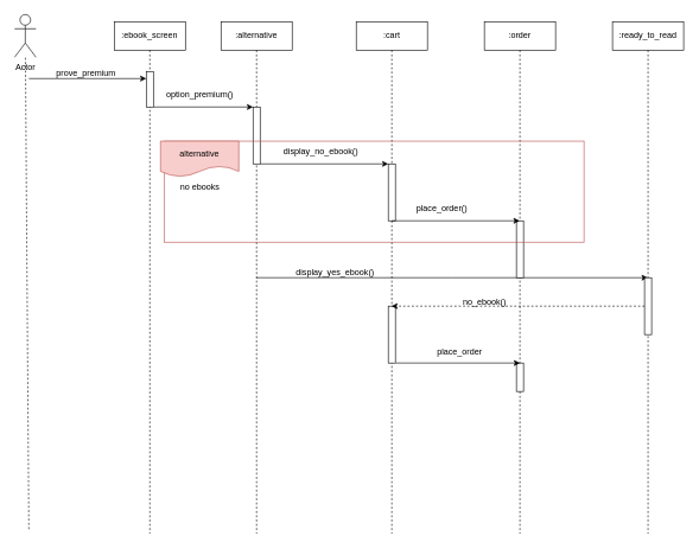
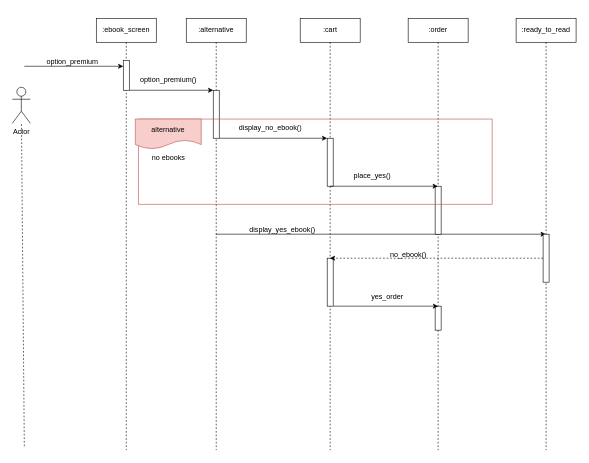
- <mxCell id="6" value="Actor" style="shape=umlActor;verticalLabelPosition=bottom;verticalAlign=top;html=1;outlineConnect=0;" vertex="1" parent="1"><mxGeometry x="20" y="20" width="30" height="60" as="geometry" /></mxCell>
+ <mxCell id="6" value="Actor" style="shape=umlActor;verticalLabelPosition=bottom;verticalAlign=top;html=1;outlineConnect=0;" vertex="1" parent="1"><mxGeometry x="20" y="145" width="30" height="60" as="geometry" /></mxCell>
- <mxCell id="16" value="prove_premium" style="text;html=1;align=center;verticalAlign=middle;resizable=0;points=[];autosize=1;strokeColor=none;fillColor=none;" vertex="1" parent="1"><mxGeometry x="65" y="88" width="110" height="30" as="geometry" /></mxCell>
+ <mxCell id="16" value="option_premium" style="text;html=1;align=center;verticalAlign=middle;resizable=0;points=[];autosize=1;strokeColor=none;fillColor=none;" vertex="1" parent="1"><mxGeometry x="65" y="88" width="110" height="30" as="geometry" /></mxCell>
- <mxCell id="22" value="place_order()" style="text;html=1;align=center;verticalAlign=middle;resizable=0;points=[];autosize=1;strokeColor=none;fillColor=none;" vertex="1" parent="1"><mxGeometry x="575" y="278" width="90" height="30" as="geometry" /></mxCell>
+ <mxCell id="22" value="place_yes()" style="text;html=1;align=center;verticalAlign=middle;resizable=0;points=[];autosize=1;strokeColor=none;fillColor=none;" vertex="1" parent="1"><mxGeometry x="575" y="278" width="90" height="30" as="geometry" /></mxCell>
- <mxCell id="29" value="place_order" style="text;html=1;align=center;verticalAlign=middle;resizable=0;points=[];autosize=1;strokeColor=none;fillColor=none;" vertex="1" parent="1"><mxGeometry x="600" y="480" width="90" height="30" as="geometry" /></mxCell>
+ <mxCell id="29" value="yes_order" style="text;html=1;align=center;verticalAlign=middle;resizable=0;points=[];autosize=1;strokeColor=none;fillColor=none;" vertex="1" parent="1"><mxGeometry x="600" y="480" width="90" height="30" as="geometry" /></mxCell>
